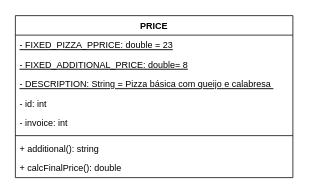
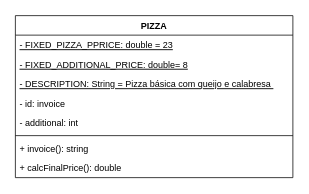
- <mxCell id="2" value="PRICE" style="swimlane;fontStyle=1;align=center;verticalAlign=top;childLayout=stackLayout;horizontal=1;startSize=26;horizontalStack=0;resizeParent=1;resizeParentMax=0;resizeLast=0;collapsible=1;marginBottom=0;" parent="1" vertex="1"><mxGeometry x="20" y="20" width="370" height="216" as="geometry" /></mxCell>
+ <mxCell id="2" value="PIZZA" style="swimlane;fontStyle=1;align=center;verticalAlign=top;childLayout=stackLayout;horizontal=1;startSize=26;horizontalStack=0;resizeParent=1;resizeParentMax=0;resizeLast=0;collapsible=1;marginBottom=0;" parent="1" vertex="1"><mxGeometry x="20" y="20" width="370" height="216" as="geometry" /></mxCell>
- <mxCell id="6" value="- id: int" style="text;strokeColor=none;fillColor=none;align=left;verticalAlign=top;spacingLeft=4;spacingRight=4;overflow=hidden;rotatable=0;points=[[0,0.5],[1,0.5]];portConstraint=eastwest;" parent="2" vertex="1"><mxGeometry y="104" width="370" height="26" as="geometry" /></mxCell>
+ <mxCell id="6" value="- id: invoice" style="text;strokeColor=none;fillColor=none;align=left;verticalAlign=top;spacingLeft=4;spacingRight=4;overflow=hidden;rotatable=0;points=[[0,0.5],[1,0.5]];portConstraint=eastwest;" parent="2" vertex="1"><mxGeometry y="104" width="370" height="26" as="geometry" /></mxCell>
- <mxCell id="7" value="- invoice: int" style="text;strokeColor=none;fillColor=none;align=left;verticalAlign=top;spacingLeft=4;spacingRight=4;overflow=hidden;rotatable=0;points=[[0,0.5],[1,0.5]];portConstraint=eastwest;" parent="2" vertex="1"><mxGeometry y="130" width="370" height="26" as="geometry" /></mxCell>
+ <mxCell id="7" value="- additional: int" style="text;strokeColor=none;fillColor=none;align=left;verticalAlign=top;spacingLeft=4;spacingRight=4;overflow=hidden;rotatable=0;points=[[0,0.5],[1,0.5]];portConstraint=eastwest;" parent="2" vertex="1"><mxGeometry y="130" width="370" height="26" as="geometry" /></mxCell>
- <mxCell id="9" value="+ additional(): string" style="text;strokeColor=none;fillColor=none;align=left;verticalAlign=top;spacingLeft=4;spacingRight=4;overflow=hidden;rotatable=0;points=[[0,0.5],[1,0.5]];portConstraint=eastwest;" parent="2" vertex="1"><mxGeometry y="164" width="370" height="26" as="geometry" /></mxCell>
+ <mxCell id="9" value="+ invoice(): string" style="text;strokeColor=none;fillColor=none;align=left;verticalAlign=top;spacingLeft=4;spacingRight=4;overflow=hidden;rotatable=0;points=[[0,0.5],[1,0.5]];portConstraint=eastwest;" parent="2" vertex="1"><mxGeometry y="164" width="370" height="26" as="geometry" /></mxCell>
